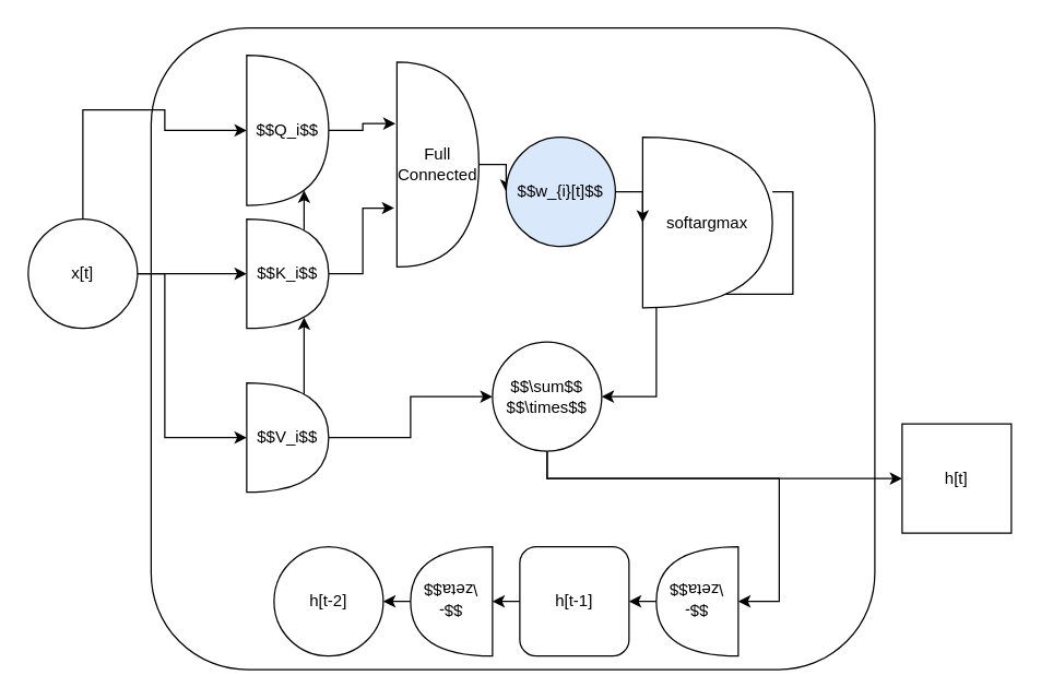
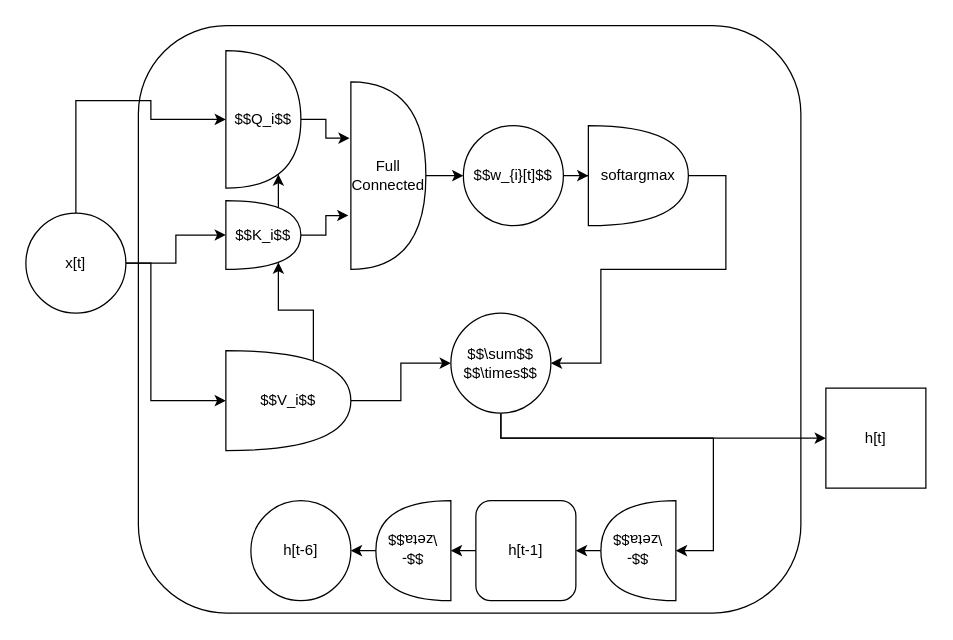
- <mxCell id="26" value="Full Connected" style="shape=or;whiteSpace=wrap;html=1;fillColor=none;" parent="1" vertex="1"><mxGeometry x="290" y="45" width="60" height="150" as="geometry" /></mxCell>
+ <mxCell id="26" value="Full Connected" style="shape=or;whiteSpace=wrap;html=1;fillColor=none;" parent="1" vertex="1"><mxGeometry x="280" y="65" width="60" height="150" as="geometry" /></mxCell>
- <mxCell id="28" value="$$w_{i}[t]$$" style="ellipse;whiteSpace=wrap;html=1;aspect=fixed;fillColor=#dae8fc;" parent="1" vertex="1"><mxGeometry x="370" y="100" width="80" height="80" as="geometry" /></mxCell>
+ <mxCell id="28" value="$$w_{i}[t]$$" style="ellipse;whiteSpace=wrap;html=1;aspect=fixed;" parent="1" vertex="1"><mxGeometry x="370" y="100" width="80" height="80" as="geometry" /></mxCell>
- <mxCell id="19" value="softargmax" style="shape=or;whiteSpace=wrap;html=1;" parent="1" vertex="1"><mxGeometry x="470" y="100" width="95" height="125" as="geometry" /></mxCell>
+ <mxCell id="19" value="softargmax" style="shape=or;whiteSpace=wrap;html=1;" parent="1" vertex="1"><mxGeometry x="470" y="100" width="80" height="80" as="geometry" /></mxCell>
- <mxCell id="5" value="x[t]" style="ellipse;whiteSpace=wrap;html=1;aspect=fixed;" parent="1" vertex="1"><mxGeometry y="160" width="80" height="80" as="geometry" x="20" /></mxCell>
+ <mxCell id="5" value="x[t]" style="ellipse;whiteSpace=wrap;html=1;aspect=fixed;" parent="1" vertex="1"><mxGeometry x="20" y="170" width="80" height="80" as="geometry" /></mxCell>
- <mxCell id="10" value="$$K_i$$" style="shape=or;whiteSpace=wrap;html=1;" parent="1" vertex="1"><mxGeometry x="180" y="160" width="60" height="80" as="geometry" /></mxCell>
+ <mxCell id="10" value="$$K_i$$" style="shape=or;whiteSpace=wrap;html=1;" parent="1" vertex="1"><mxGeometry x="180" y="160" width="60" height="55" as="geometry" /></mxCell>
- <mxCell id="13" value="$$V_i$$" style="shape=or;whiteSpace=wrap;html=1;" parent="1" vertex="1"><mxGeometry x="180" y="280" width="60" height="80" as="geometry" /></mxCell>
+ <mxCell id="13" value="$$V_i$$" style="shape=or;whiteSpace=wrap;html=1;" parent="1" vertex="1"><mxGeometry x="180" y="280" width="100" height="80" as="geometry" /></mxCell>
- <mxCell id="31" value="h[t-2]" style="ellipse;whiteSpace=wrap;html=1;aspect=fixed;" vertex="1" parent="1"><mxGeometry x="200" y="400" width="80" height="80" as="geometry" /></mxCell>
+ <mxCell id="31" value="h[t-6]" style="ellipse;whiteSpace=wrap;html=1;aspect=fixed;" vertex="1" parent="1"><mxGeometry x="200" y="400" width="80" height="80" as="geometry" /></mxCell>
